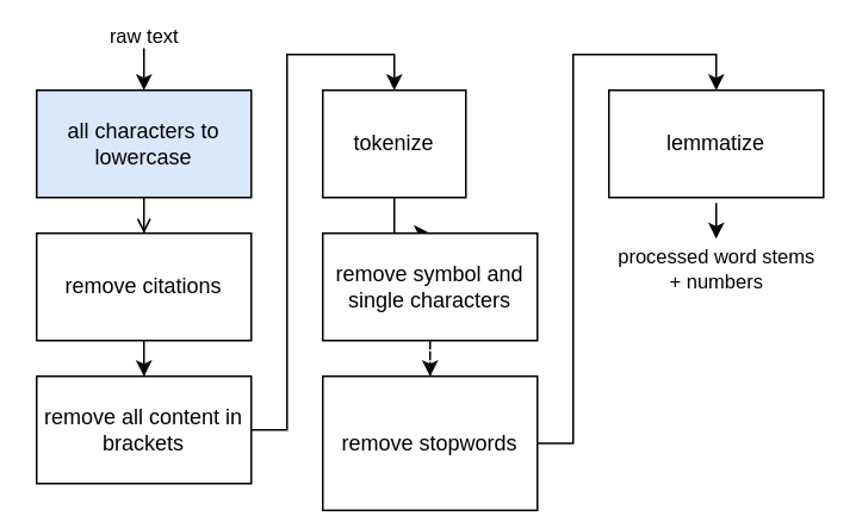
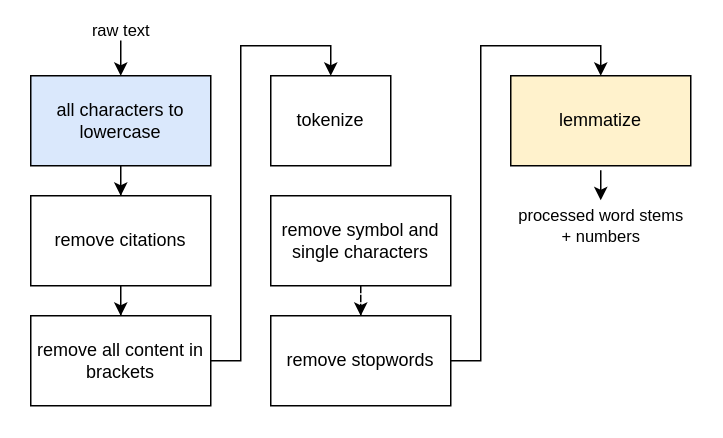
- <mxCell id="14" value="lemmatize" style="rounded=0;whiteSpace=wrap;html=1;" vertex="1" parent="1"><mxGeometry x="340" y="50" width="120" height="60" as="geometry" /></mxCell>
+ <mxCell id="14" value="lemmatize" style="rounded=0;whiteSpace=wrap;html=1;fillColor=#fff2cc;" vertex="1" parent="1"><mxGeometry x="340" y="50" width="120" height="60" as="geometry" /></mxCell>
- <mxCell id="9" style="edgeStyle=orthogonalEdgeStyle;rounded=0;orthogonalLoop=1;jettySize=auto;html=1;entryX=0.5;entryY=0;entryDx=0;entryDy=0;" edge="1" parent="1" source="10" target="12"><mxGeometry relative="1" as="geometry" /></mxCell>
- <mxCell id="2" style="edgeStyle=orthogonalEdgeStyle;rounded=0;orthogonalLoop=1;jettySize=auto;html=1;entryX=0.5;entryY=0;entryDx=0;entryDy=0;endArrow=open;" edge="1" parent="1" source="4" target="6"><mxGeometry relative="1" as="geometry" /></mxCell>
+ <mxCell id="2" style="edgeStyle=orthogonalEdgeStyle;rounded=0;orthogonalLoop=1;jettySize=auto;html=1;entryX=0.5;entryY=0;entryDx=0;entryDy=0;" edge="1" parent="1" source="4" target="6"><mxGeometry relative="1" as="geometry" /></mxCell>
- <mxCell id="16" value="remove stopwords" style="rounded=0;whiteSpace=wrap;html=1;" vertex="1" parent="1"><mxGeometry x="180" y="210" width="120" height="75" as="geometry" /></mxCell>
+ <mxCell id="16" value="remove stopwords" style="rounded=0;whiteSpace=wrap;html=1;" vertex="1" parent="1"><mxGeometry x="180" y="210" width="120" height="60" as="geometry" /></mxCell>
